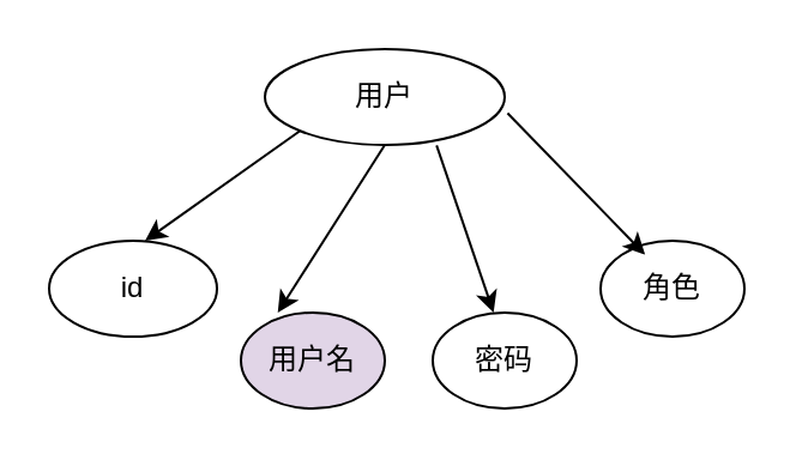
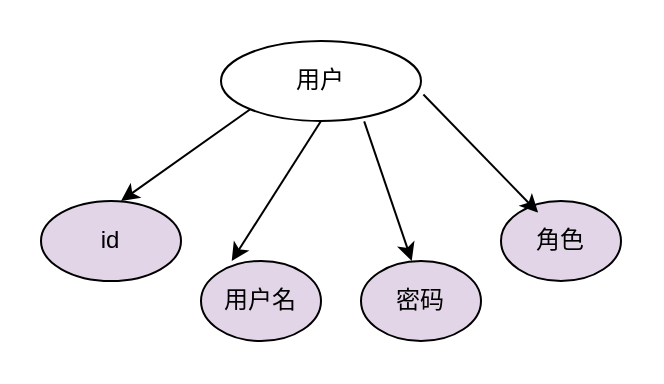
- <mxCell id="3" value="id" style="ellipse;whiteSpace=wrap;html=1;" vertex="1" parent="1"><mxGeometry x="20" y="100" width="70" height="40" as="geometry" /></mxCell>
+ <mxCell id="3" value="id" style="ellipse;whiteSpace=wrap;html=1;fillColor=#e1d5e7;" vertex="1" parent="1"><mxGeometry x="20" y="100" width="70" height="40" as="geometry" /></mxCell>
- <mxCell id="6" value="&lt;span style=&quot;font-weight: normal&quot;&gt;角色&lt;/span&gt;" style="ellipse;whiteSpace=wrap;html=1;fontStyle=1" vertex="1" parent="1"><mxGeometry x="250" y="100" width="60" height="40" as="geometry" /></mxCell>
+ <mxCell id="6" value="&lt;span style=&quot;font-weight: normal&quot;&gt;角色&lt;/span&gt;" style="ellipse;whiteSpace=wrap;html=1;fontStyle=1;fillColor=#e1d5e7;" vertex="1" parent="1"><mxGeometry x="250" y="100" width="60" height="40" as="geometry" /></mxCell>
- <mxCell id="5" value="&lt;span style=&quot;font-weight: normal&quot;&gt;密码&lt;/span&gt;" style="ellipse;whiteSpace=wrap;html=1;fontStyle=1" vertex="1" parent="1"><mxGeometry x="180" y="130" width="60" height="40" as="geometry" /></mxCell>
+ <mxCell id="5" value="&lt;span style=&quot;font-weight: normal&quot;&gt;密码&lt;/span&gt;" style="ellipse;whiteSpace=wrap;html=1;fontStyle=1;fillColor=#e1d5e7;" vertex="1" parent="1"><mxGeometry x="180" y="130" width="60" height="40" as="geometry" /></mxCell>
